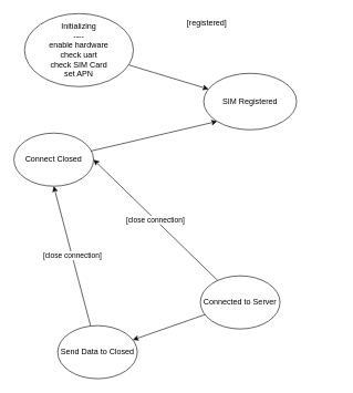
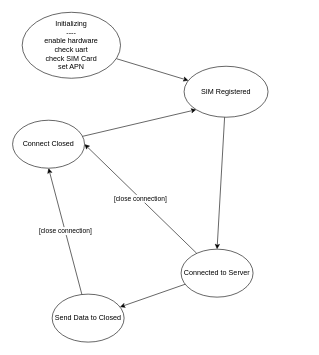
- <mxCell id="13" value="[registered]" style="text;html=1;align=center;verticalAlign=middle;whiteSpace=wrap;rounded=0;" vertex="1" parent="1"><mxGeometry x="256" y="20" width="110" height="30" as="geometry" /></mxCell>
+ <mxCell id="11" style="edgeStyle=none;rounded=0;orthogonalLoop=1;jettySize=auto;html=1;entryX=0.5;entryY=0;entryDx=0;entryDy=0;" edge="1" parent="1" source="12" target="6"><mxGeometry relative="1" as="geometry" /></mxCell>
